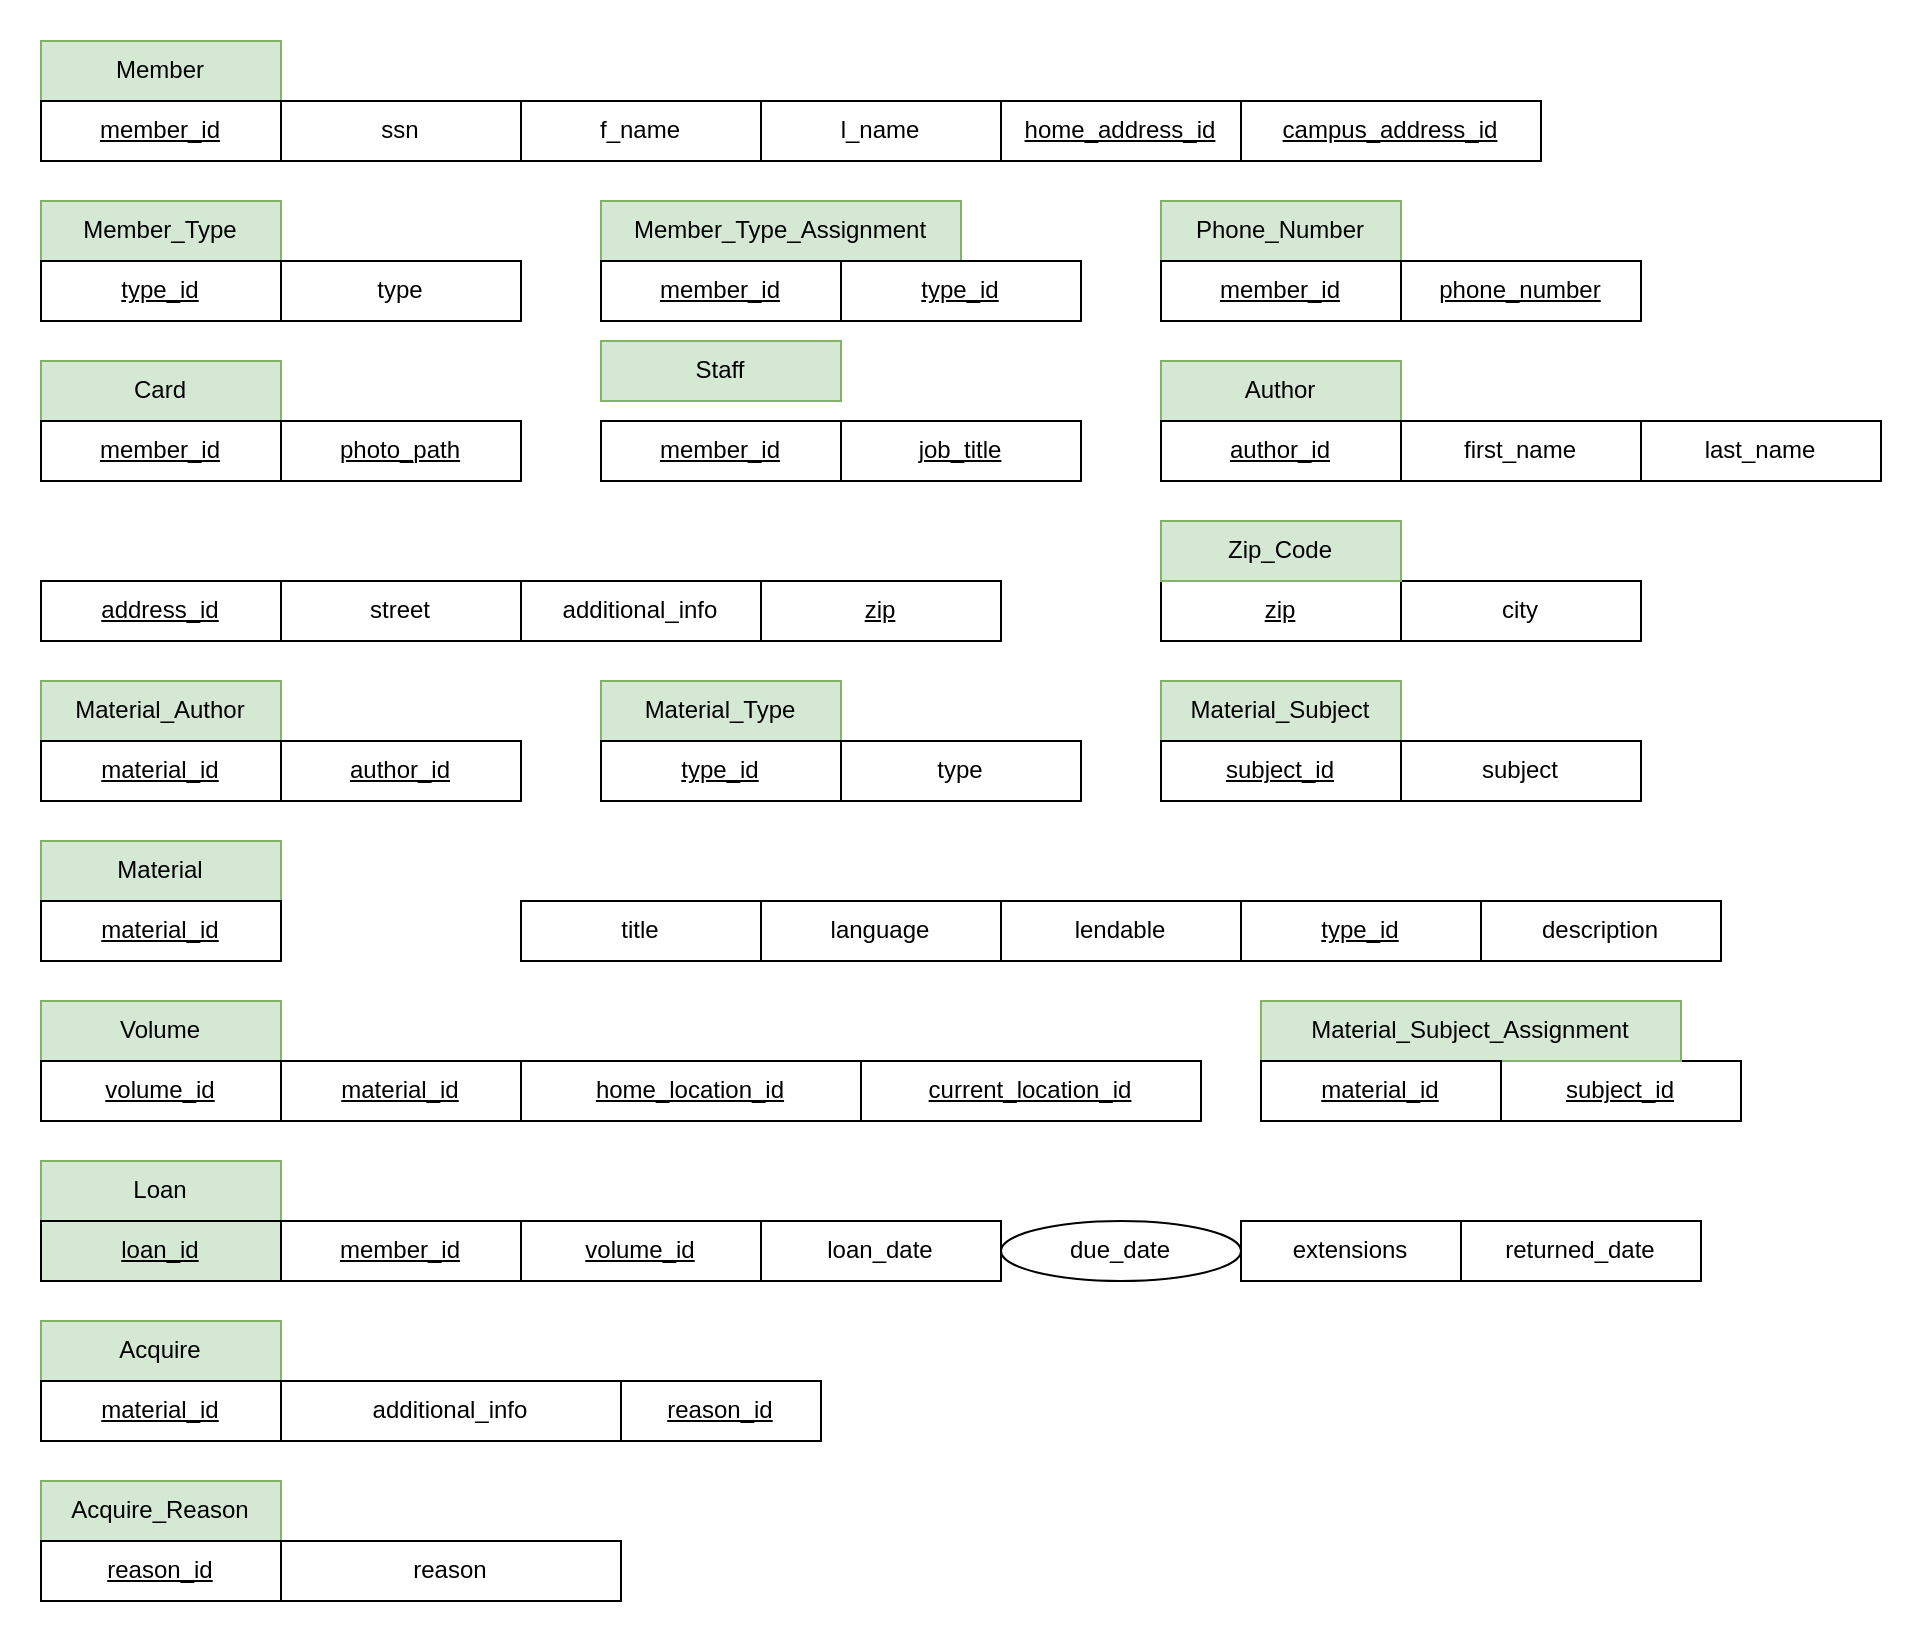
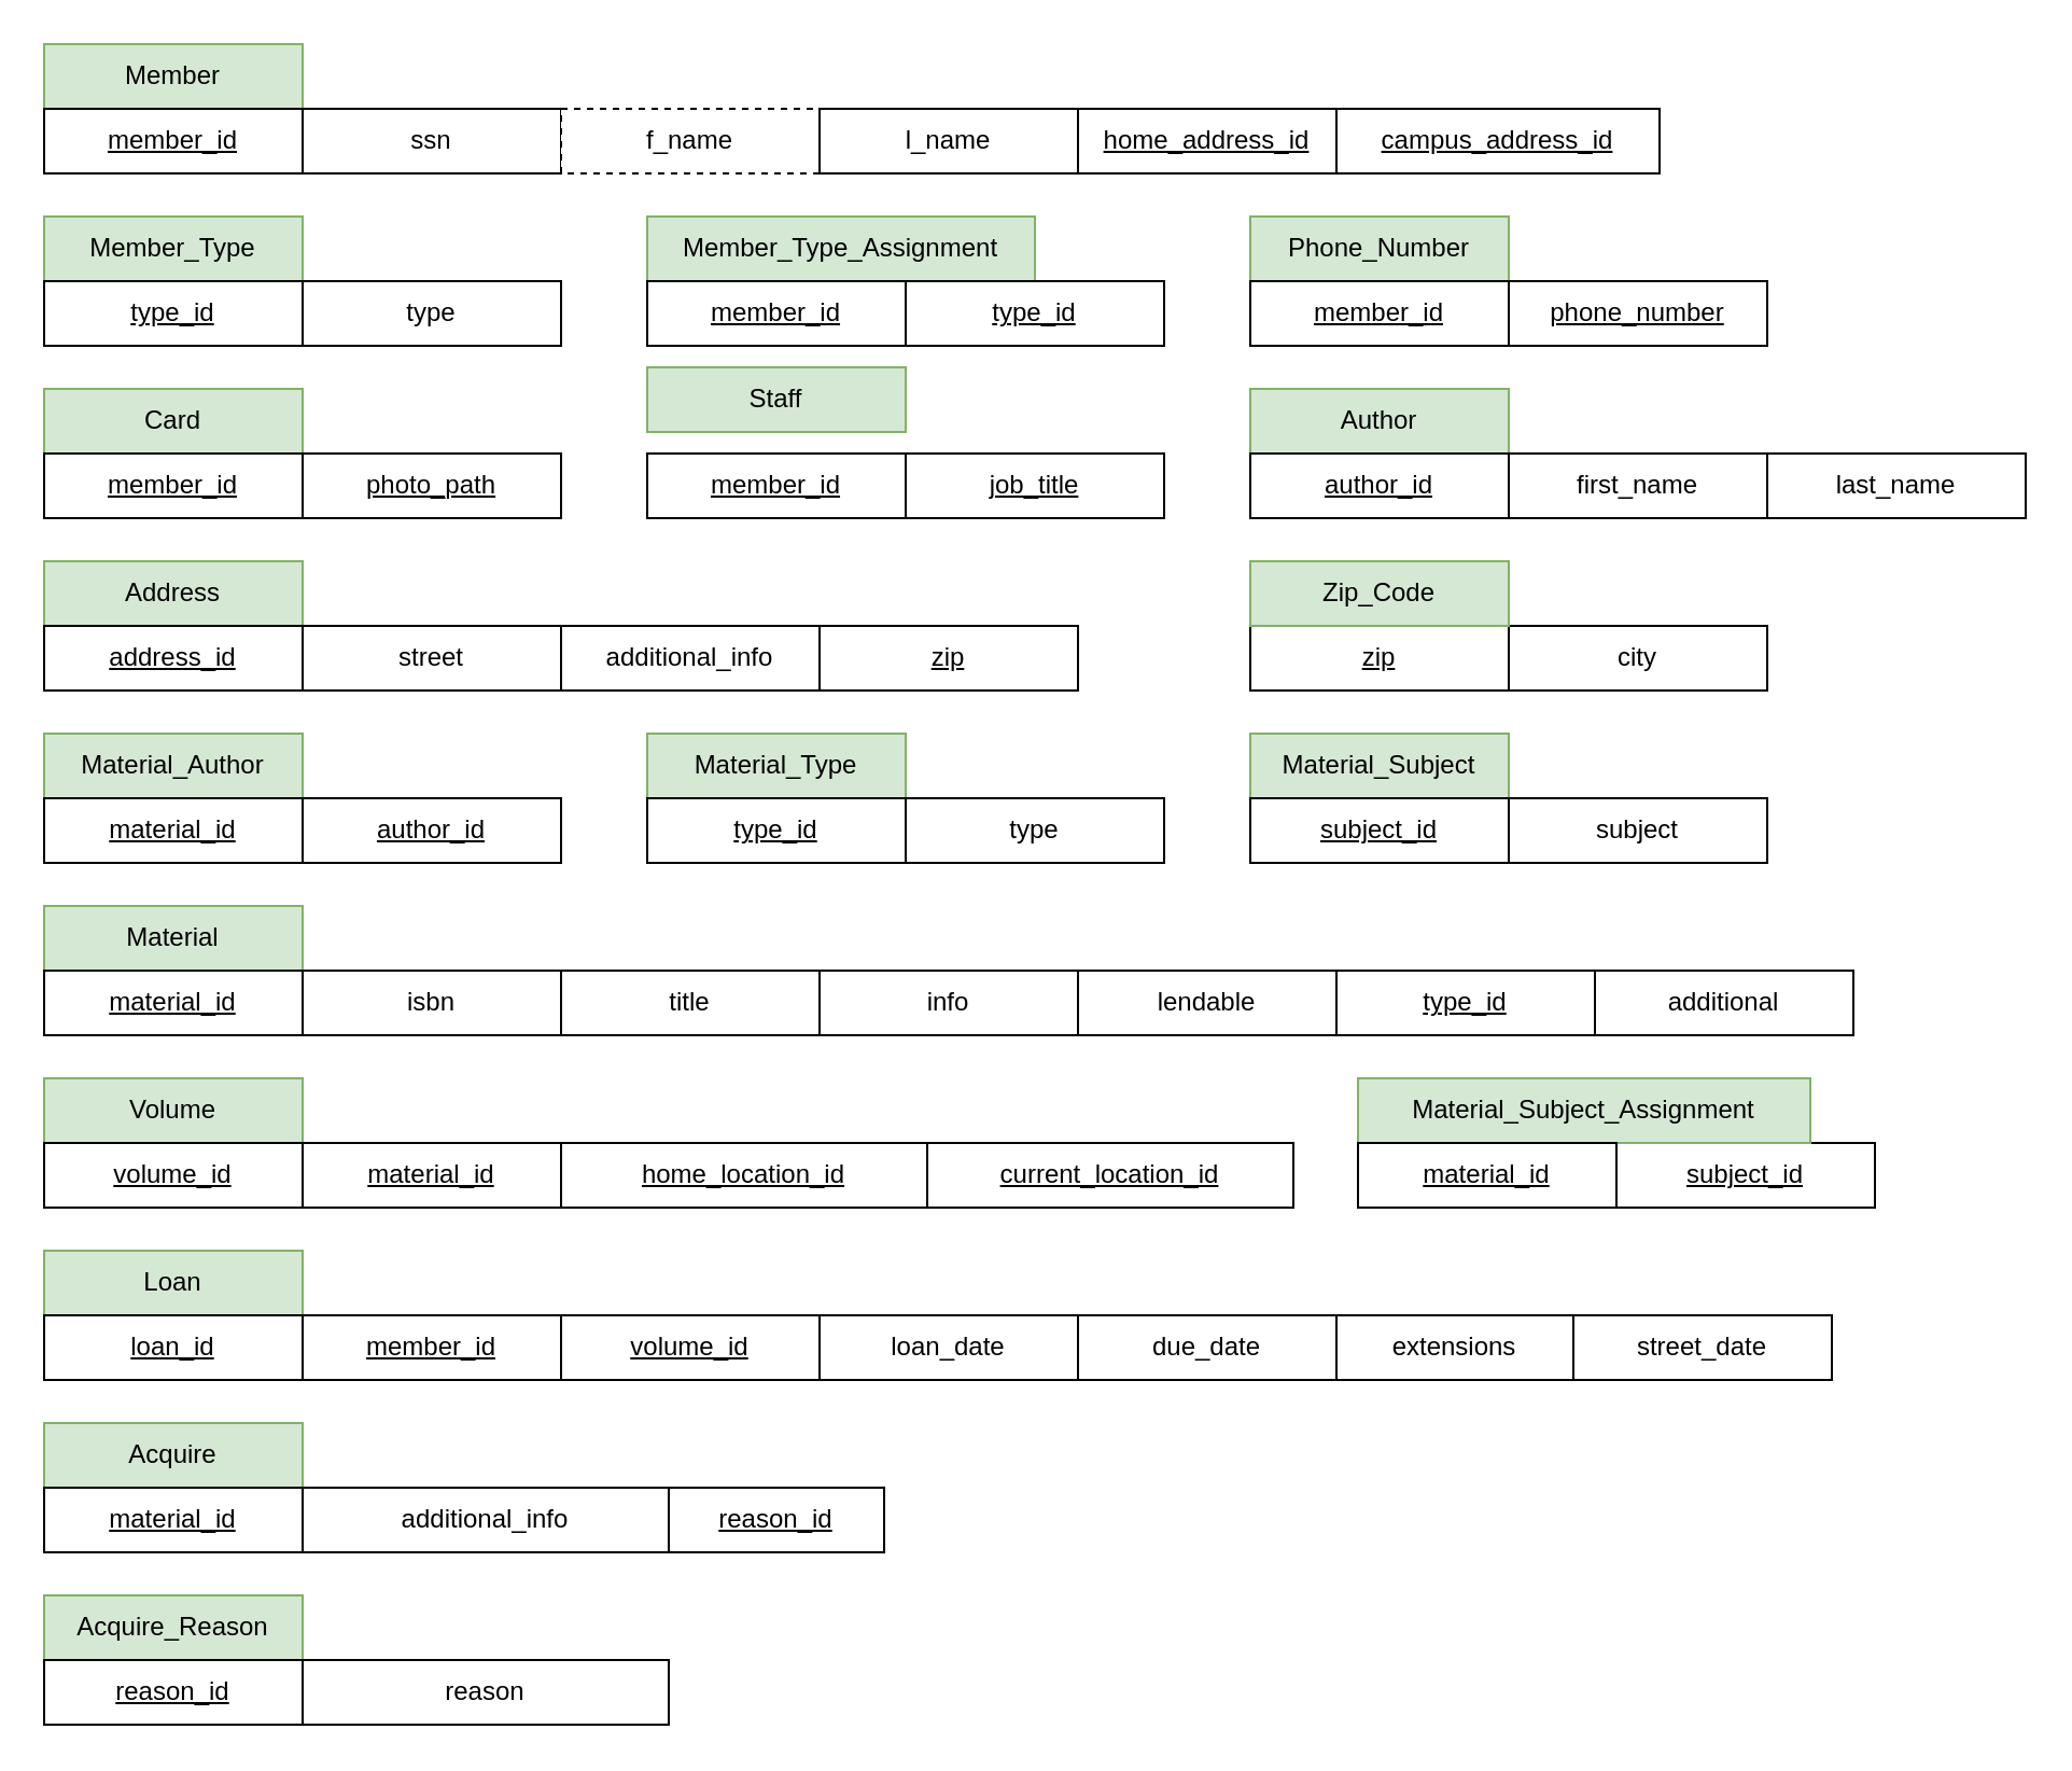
- <mxCell id="4" value="f_name" style="rounded=0;whiteSpace=wrap;html=1;" parent="1" vertex="1"><mxGeometry x="260" y="50" width="120" height="30" as="geometry" /></mxCell>
+ <mxCell id="4" value="f_name" style="rounded=0;whiteSpace=wrap;html=1;dashed=1;" parent="1" vertex="1"><mxGeometry x="260" y="50" width="120" height="30" as="geometry" /></mxCell>
+ <mxCell id="10" value="Address" style="rounded=0;whiteSpace=wrap;html=1;fillColor=#d5e8d4;strokeColor=#82b366;" parent="1" vertex="1"><mxGeometry x="20" y="260" width="120" height="30" as="geometry" /></mxCell>
+ <mxCell id="20" value="isbn" style="rounded=0;whiteSpace=wrap;html=1;" parent="1" vertex="1"><mxGeometry x="140" y="450" width="120" height="30" as="geometry" /></mxCell>
- <mxCell id="23" value="language" style="rounded=0;whiteSpace=wrap;html=1;" parent="1" vertex="1"><mxGeometry x="380" y="450" width="120" height="30" as="geometry" /></mxCell>
+ <mxCell id="23" value="info" style="rounded=0;whiteSpace=wrap;html=1;" parent="1" vertex="1"><mxGeometry x="380" y="450" width="120" height="30" as="geometry" /></mxCell>
- <mxCell id="25" value="description" style="rounded=0;whiteSpace=wrap;html=1;" parent="1" vertex="1"><mxGeometry x="740" y="450" width="120" height="30" as="geometry" /></mxCell>
+ <mxCell id="25" value="additional" style="rounded=0;whiteSpace=wrap;html=1;" parent="1" vertex="1"><mxGeometry x="740" y="450" width="120" height="30" as="geometry" /></mxCell>
- <mxCell id="59" value="&lt;u&gt;loan_id&lt;/u&gt;" style="rounded=0;whiteSpace=wrap;html=1;fillColor=#d5e8d4;" parent="1" vertex="1"><mxGeometry x="20" y="610" width="120" height="30" as="geometry" /></mxCell>
+ <mxCell id="59" value="&lt;u&gt;loan_id&lt;/u&gt;" style="rounded=0;whiteSpace=wrap;html=1;" parent="1" vertex="1"><mxGeometry x="20" y="610" width="120" height="30" as="geometry" /></mxCell>
- <mxCell id="37" value="due_date" style="ellipse;whiteSpace=wrap;html=1;" parent="1" vertex="1"><mxGeometry x="500" y="610" width="120" height="30" as="geometry" /></mxCell>
+ <mxCell id="37" value="due_date" style="rounded=0;whiteSpace=wrap;html=1;" parent="1" vertex="1"><mxGeometry x="500" y="610" width="120" height="30" as="geometry" /></mxCell>
- <mxCell id="51" value="returned_date" style="rounded=0;whiteSpace=wrap;html=1;" parent="1" vertex="1"><mxGeometry x="730" y="610" width="120" height="30" as="geometry" /></mxCell>
+ <mxCell id="51" value="street_date" style="rounded=0;whiteSpace=wrap;html=1;" parent="1" vertex="1"><mxGeometry x="730" y="610" width="120" height="30" as="geometry" /></mxCell>
